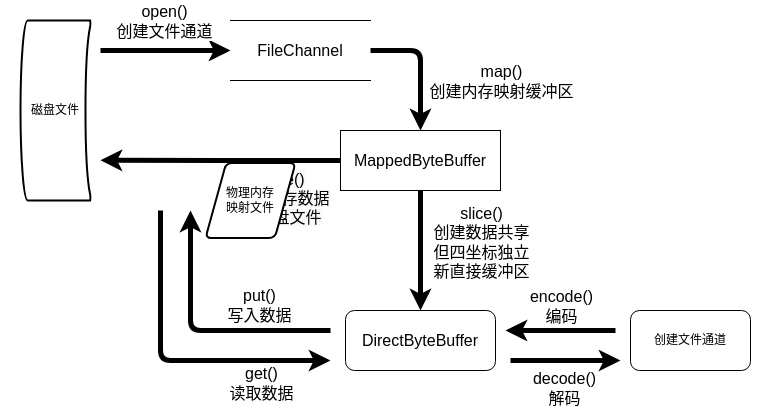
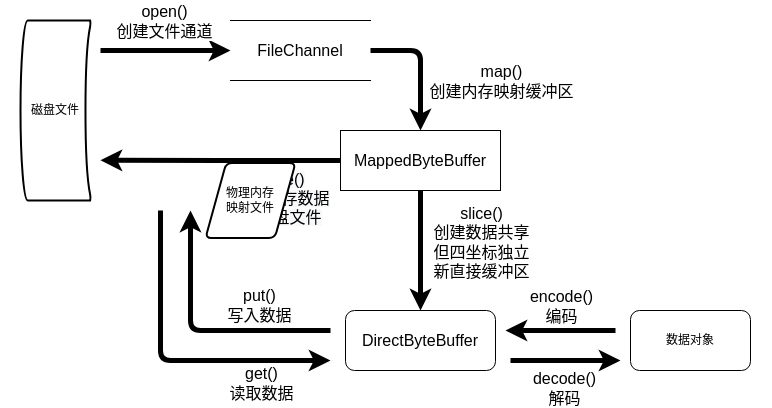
- <mxCell id="19" value="创建文件通道" style="rounded=1;whiteSpace=wrap;html=1;" vertex="1" parent="1"><mxGeometry x="630" y="310" width="120" height="60" as="geometry" /></mxCell>
+ <mxCell id="19" value="数据对象" style="rounded=1;whiteSpace=wrap;html=1;" vertex="1" parent="1"><mxGeometry x="630" y="310" width="120" height="60" as="geometry" /></mxCell>
